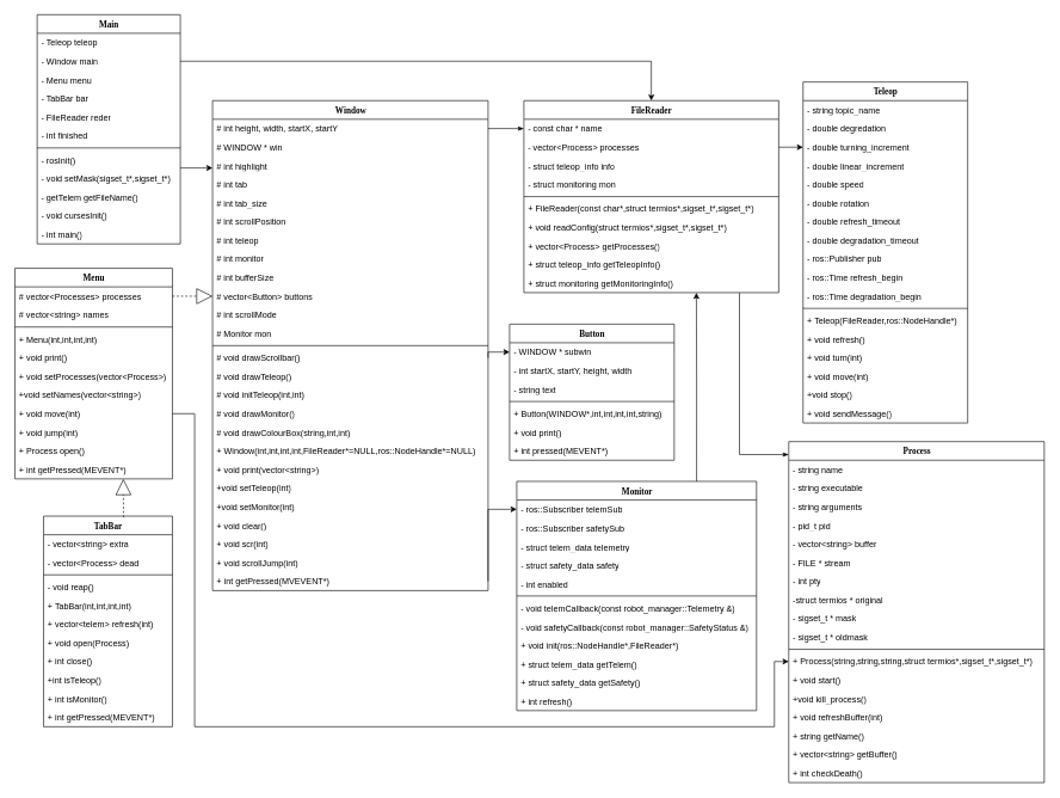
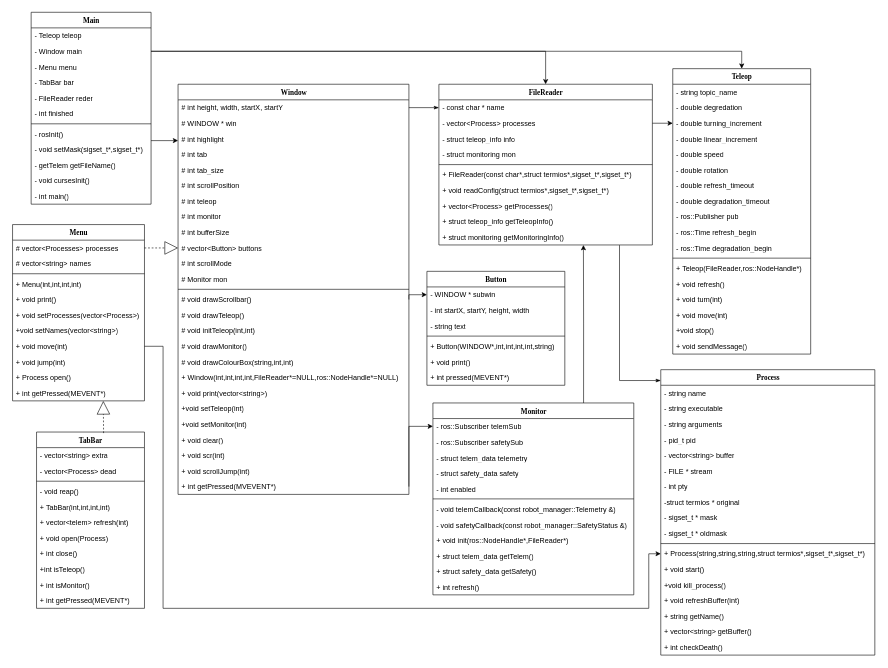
+ <mxCell id="147" style="edgeStyle=orthogonalEdgeStyle;rounded=0;orthogonalLoop=1;jettySize=auto;html=1;exitX=1;exitY=0.5;exitDx=0;exitDy=0;" edge="1" parent="1" source="16" target="127"><mxGeometry relative="1" as="geometry" /></mxCell>
